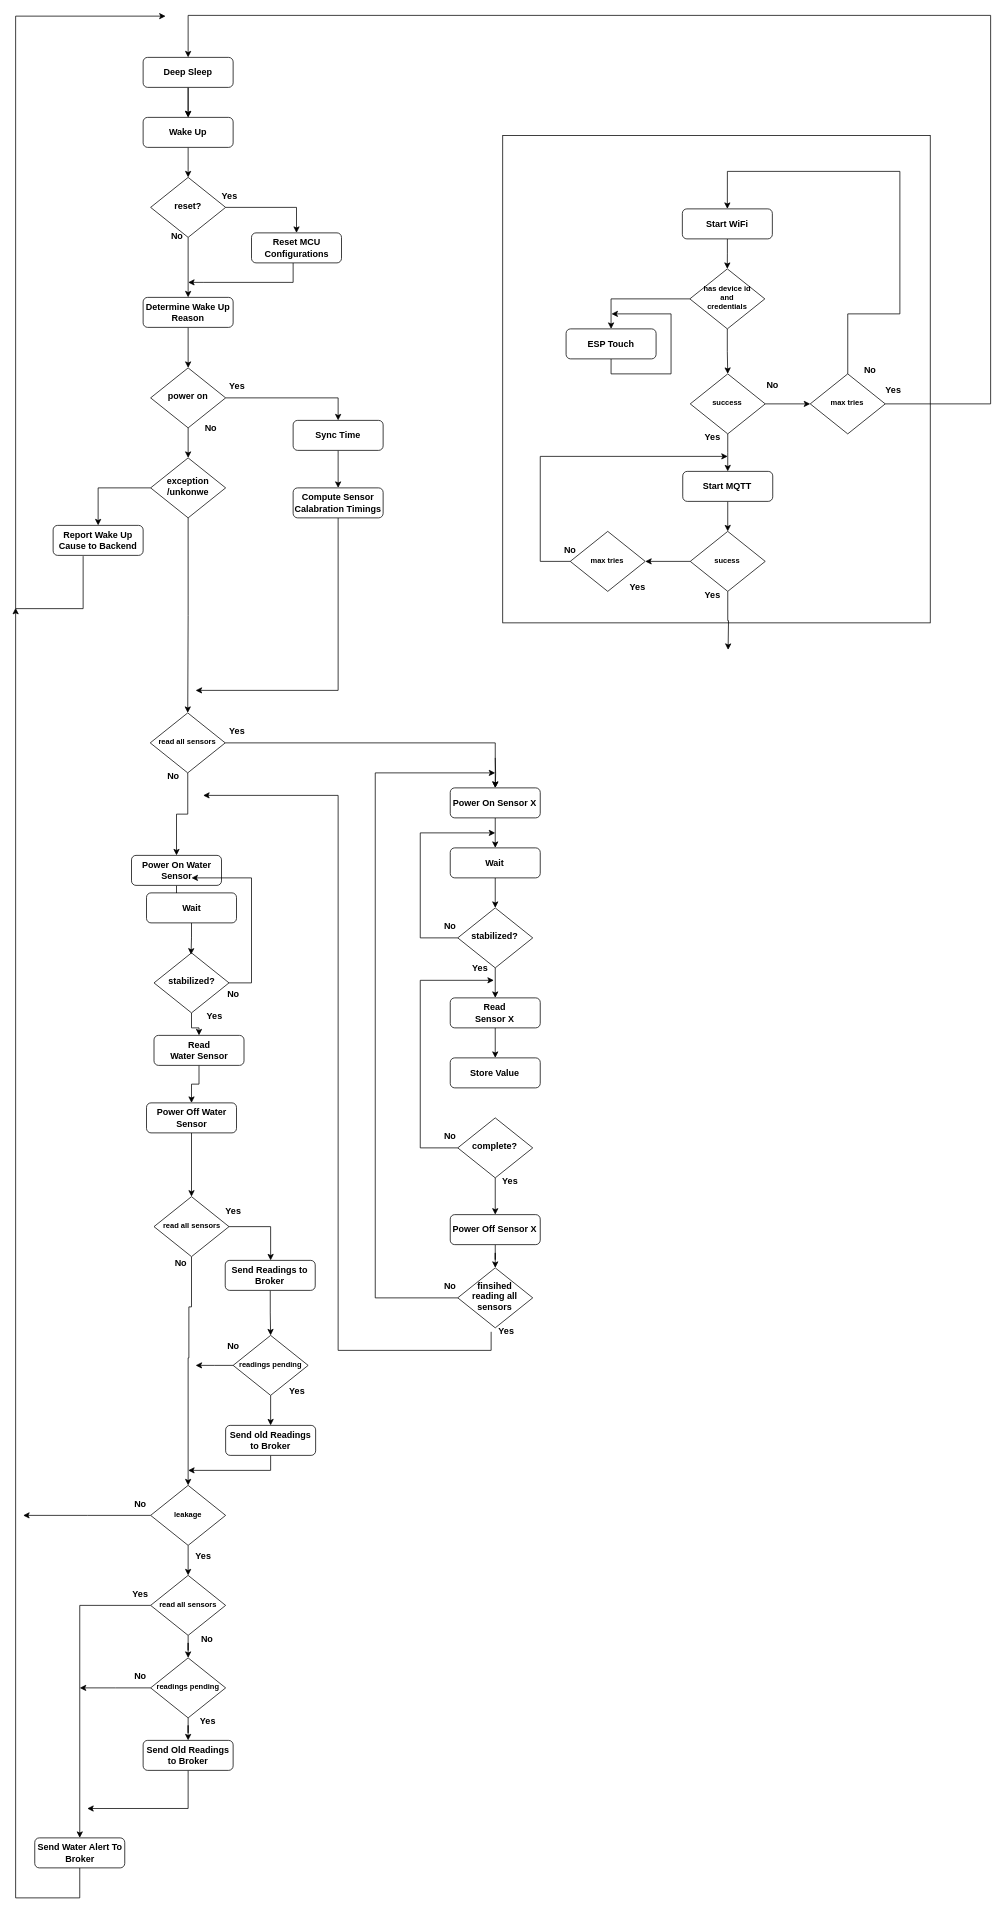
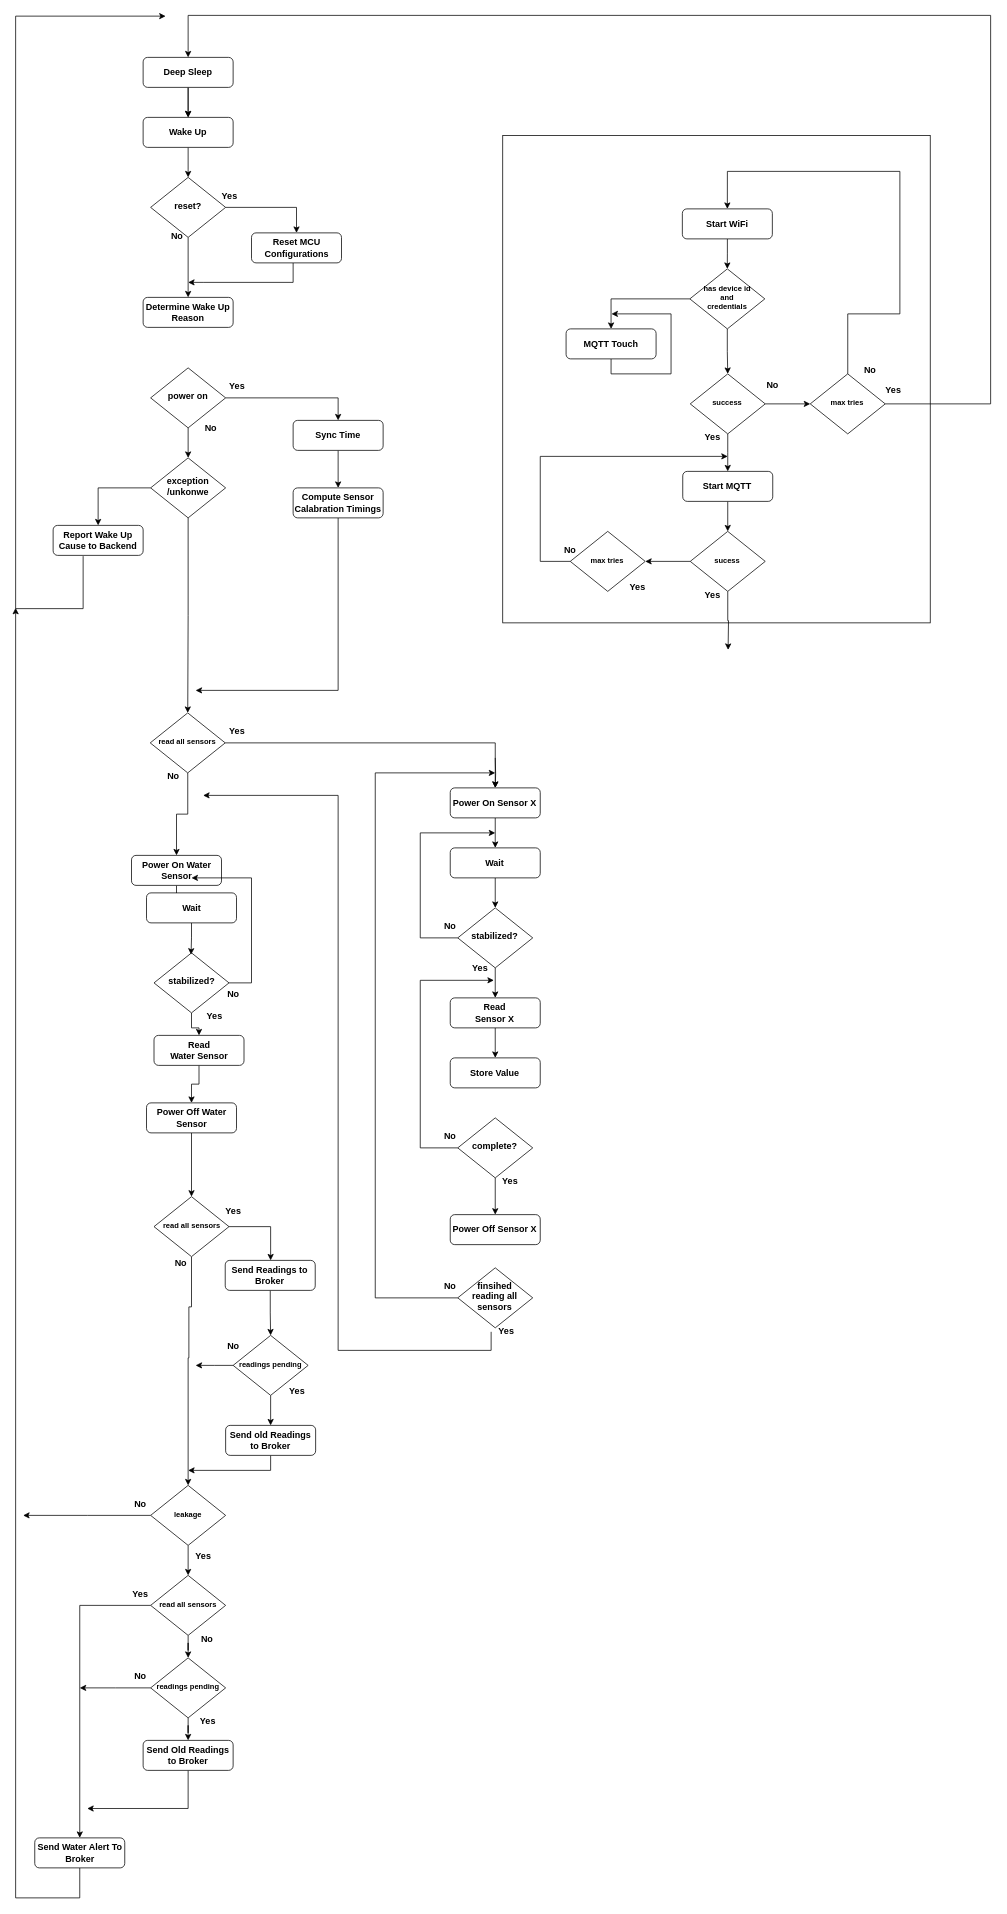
- <mxCell id="106" value="ESP Touch" style="rounded=1;whiteSpace=wrap;html=1;fontSize=12;glass=0;strokeWidth=1;shadow=0;fontStyle=1" parent="1" vertex="1"><mxGeometry x="753.94" y="438" width="120" height="40" as="geometry" /></mxCell>
+ <mxCell id="106" value="MQTT Touch" style="rounded=1;whiteSpace=wrap;html=1;fontSize=12;glass=0;strokeWidth=1;shadow=0;fontStyle=1" parent="1" vertex="1"><mxGeometry x="753.94" y="438" width="120" height="40" as="geometry" /></mxCell>
- <mxCell id="8" style="edgeStyle=orthogonalEdgeStyle;rounded=0;orthogonalLoop=1;jettySize=auto;html=1;" parent="1" source="9" target="21" edge="1"><mxGeometry relative="1" as="geometry" /></mxCell>
- <mxCell id="63" style="edgeStyle=orthogonalEdgeStyle;rounded=0;orthogonalLoop=1;jettySize=auto;html=1;" parent="1" source="64" target="51" edge="1"><mxGeometry relative="1" as="geometry" /></mxCell>
